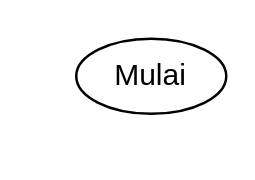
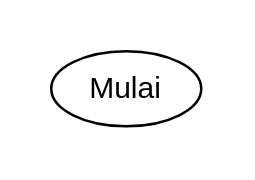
- <mxCell id="2" value="Mulai" style="ellipse;whiteSpace=wrap;html=1;" vertex="1" parent="1"><mxGeometry x="30" y="15" width="60" height="30" as="geometry" /></mxCell>
+ <mxCell id="2" value="Mulai" style="ellipse;whiteSpace=wrap;html=1;" vertex="1" parent="1"><mxGeometry x="20" y="20" width="60" height="30" as="geometry" /></mxCell>
